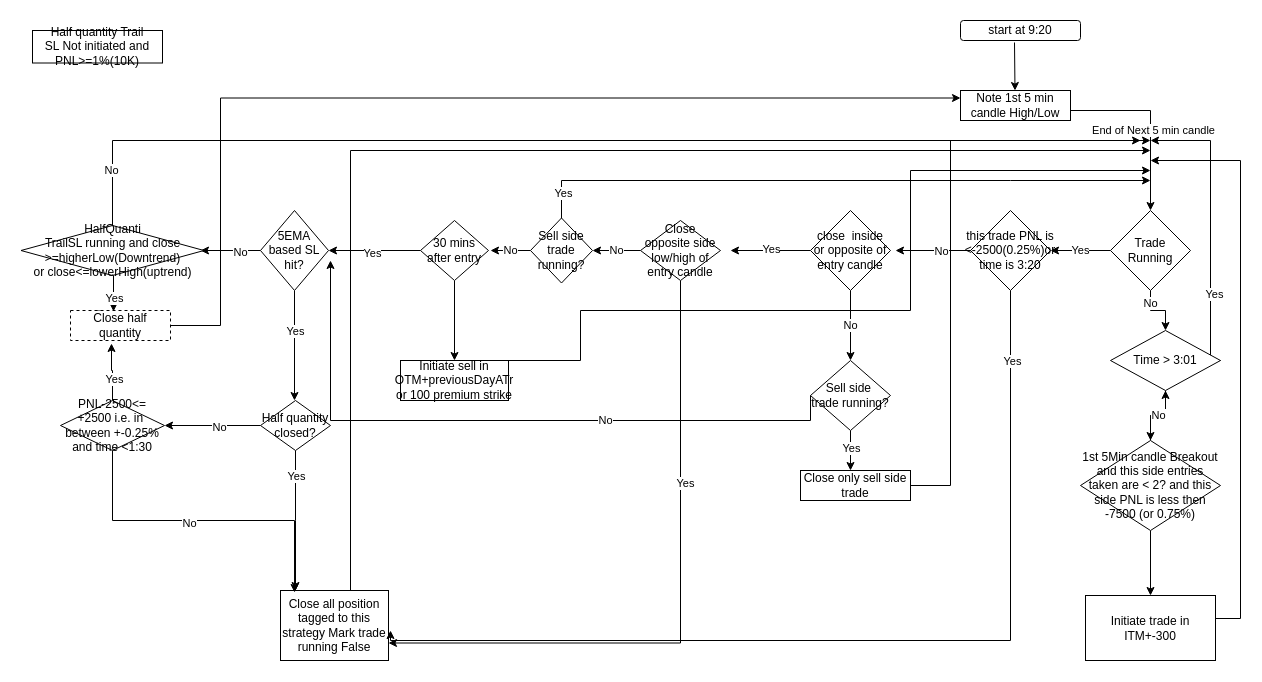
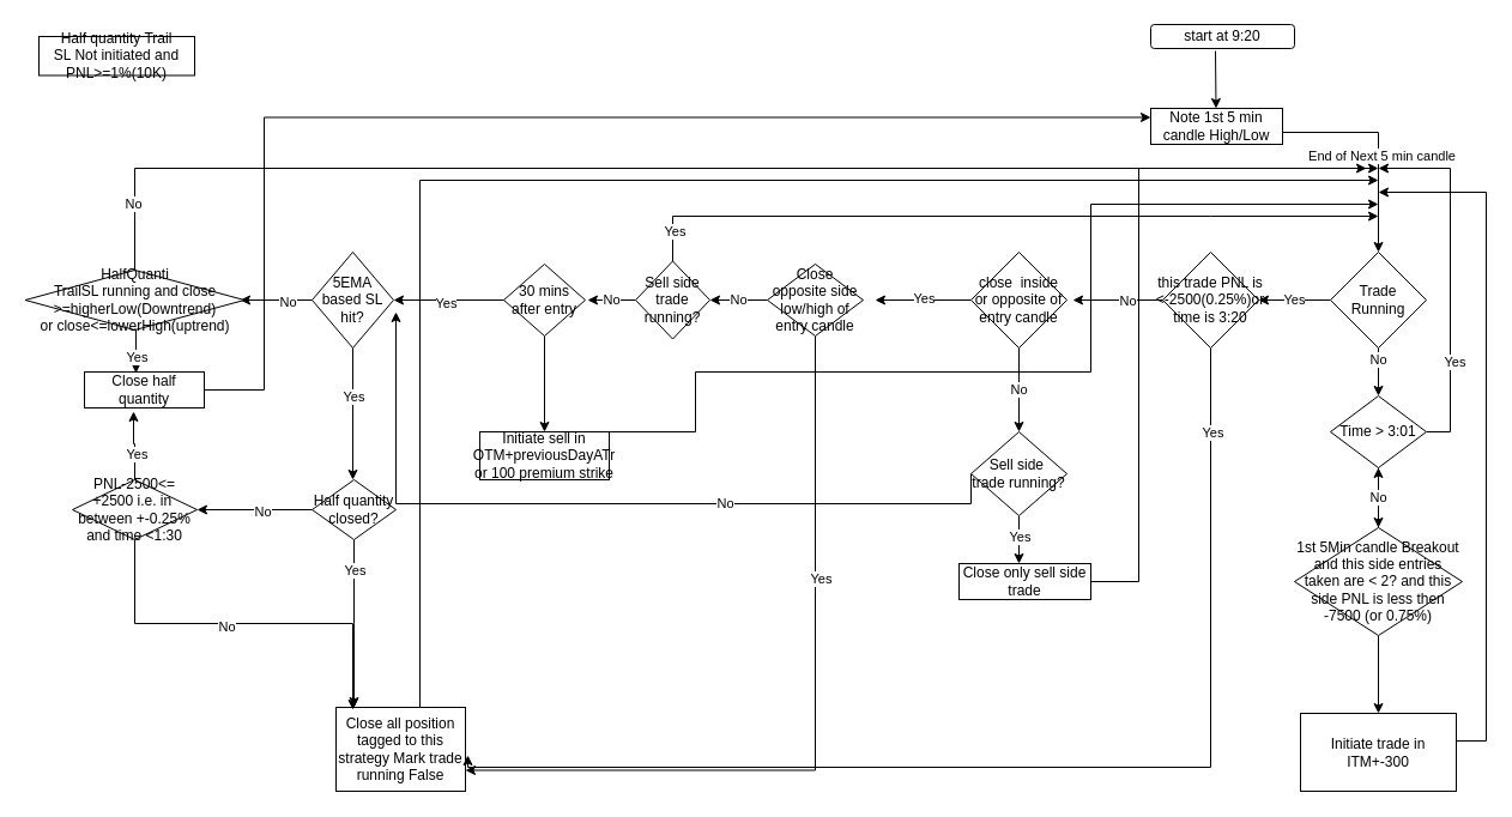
- <mxCell id="71" value="Close half quantity" style="rounded=0;whiteSpace=wrap;html=1;dashed=1;" vertex="1" parent="1"><mxGeometry x="70" y="310" width="100" height="30" as="geometry" /></mxCell>
+ <mxCell id="71" value="Close half quantity" style="rounded=0;whiteSpace=wrap;html=1;" vertex="1" parent="1"><mxGeometry x="70" y="310" width="100" height="30" as="geometry" /></mxCell>
- <mxCell id="54" value="Time &amp;gt; 3:01" style="rhombus;whiteSpace=wrap;html=1;" vertex="1" parent="1"><mxGeometry x="1110" y="330" width="110" height="60" as="geometry" /></mxCell>
+ <mxCell id="54" value="Time &amp;gt; 3:01" style="rhombus;whiteSpace=wrap;html=1;" vertex="1" parent="1"><mxGeometry x="1110" y="330" width="80" height="60" as="geometry" /></mxCell>
